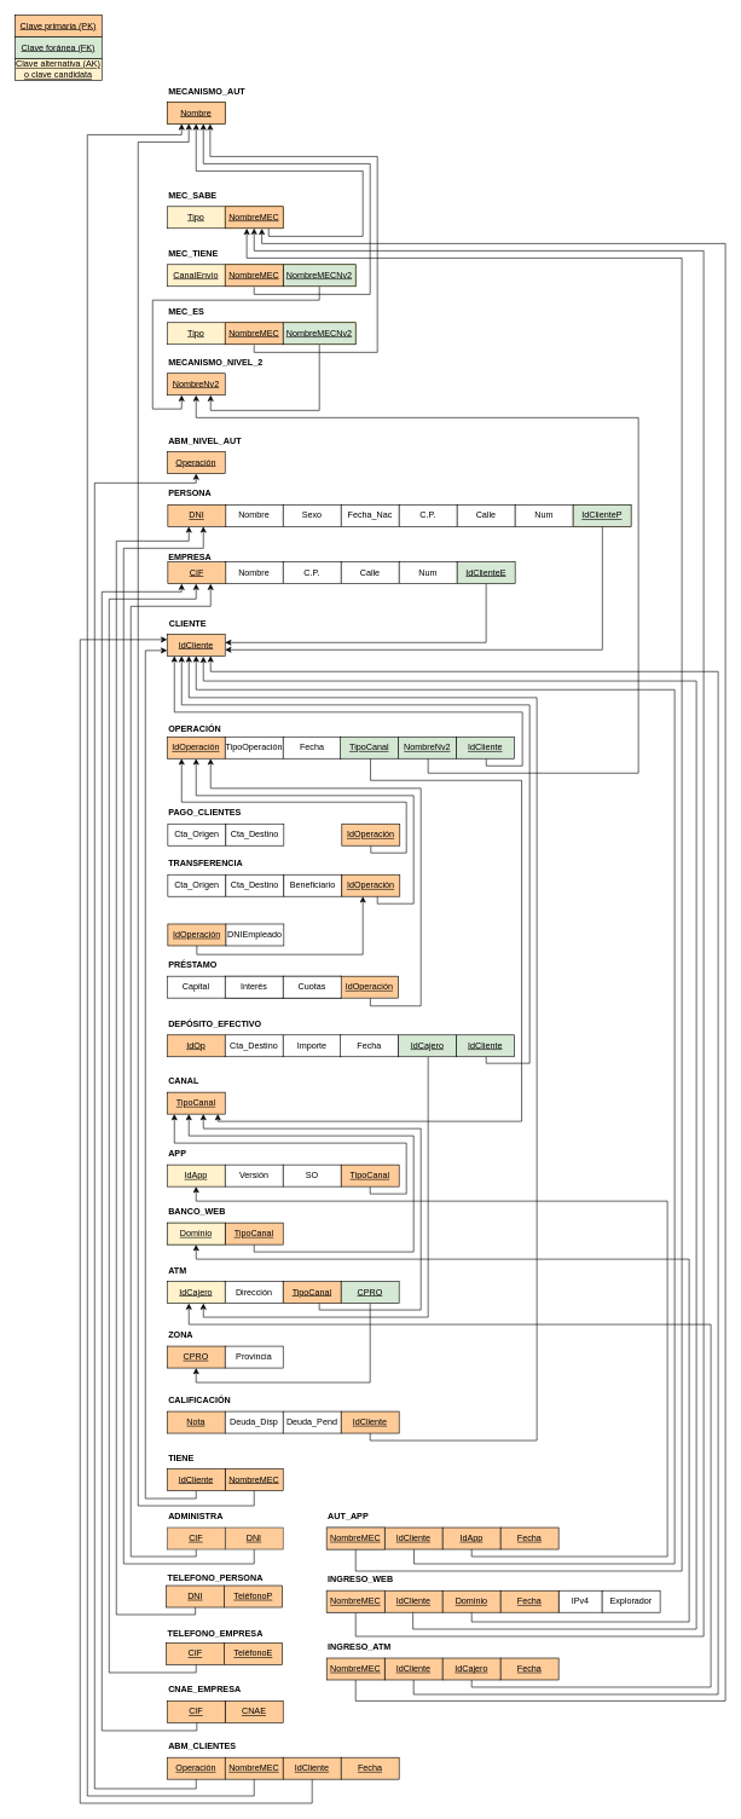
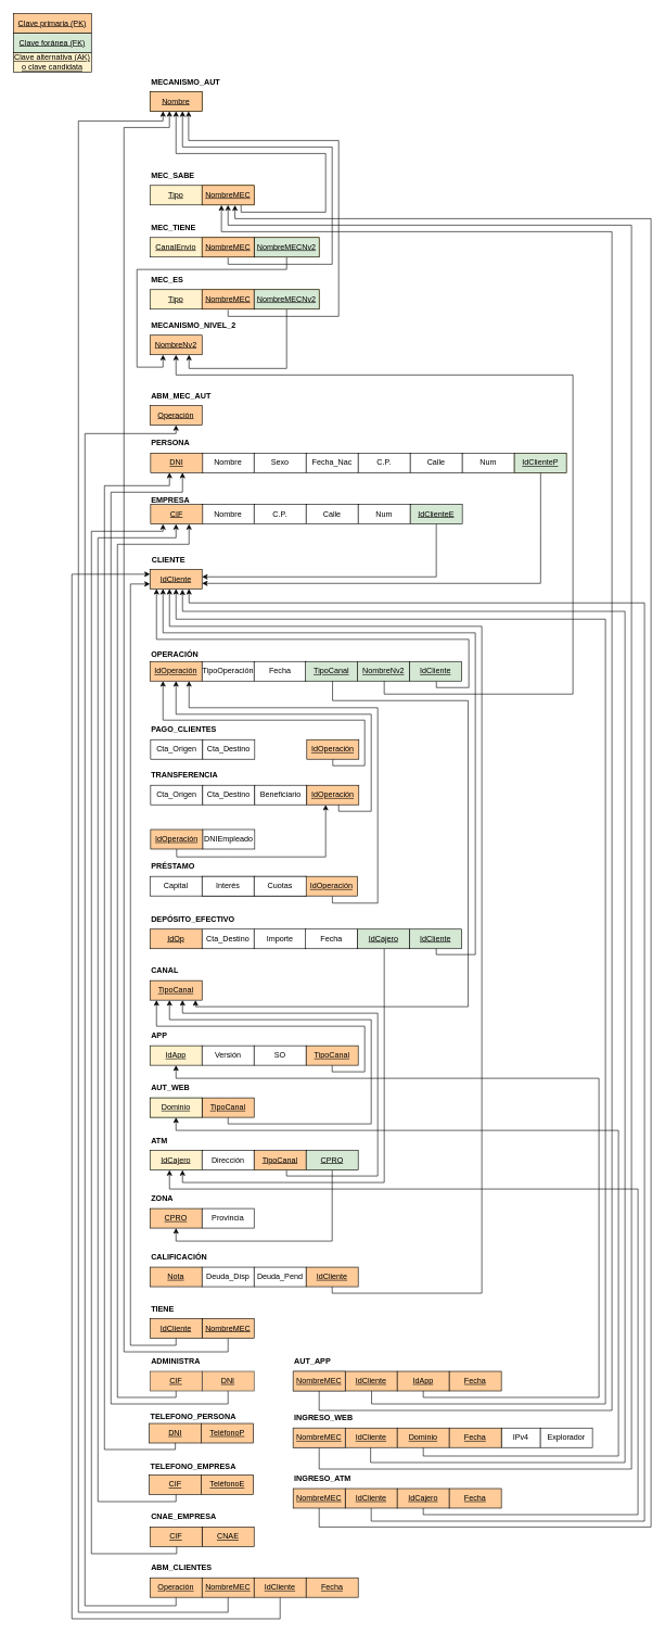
- <mxCell id="12" value="&lt;b&gt;ABM_NIVEL_AUT&lt;/b&gt;" style="text;html=1;strokeColor=none;fillColor=none;align=left;verticalAlign=middle;whiteSpace=wrap;rounded=0;" vertex="1" parent="1"><mxGeometry x="230" y="593" width="110" height="30" as="geometry" /></mxCell>
+ <mxCell id="12" value="&lt;b&gt;ABM_MEC_AUT&lt;/b&gt;" style="text;html=1;strokeColor=none;fillColor=none;align=left;verticalAlign=middle;whiteSpace=wrap;rounded=0;" vertex="1" parent="1"><mxGeometry x="230" y="593" width="110" height="30" as="geometry" /></mxCell>
- <mxCell id="49" value="&lt;b&gt;BANCO_WEB&lt;/b&gt;" style="text;html=1;strokeColor=none;fillColor=none;align=left;verticalAlign=middle;whiteSpace=wrap;rounded=0;" vertex="1" parent="1"><mxGeometry x="230" y="1655" width="110" height="30" as="geometry" /></mxCell>
+ <mxCell id="49" value="&lt;b&gt;AUT_WEB&lt;/b&gt;" style="text;html=1;strokeColor=none;fillColor=none;align=left;verticalAlign=middle;whiteSpace=wrap;rounded=0;" vertex="1" parent="1"><mxGeometry x="230" y="1655" width="110" height="30" as="geometry" /></mxCell>
